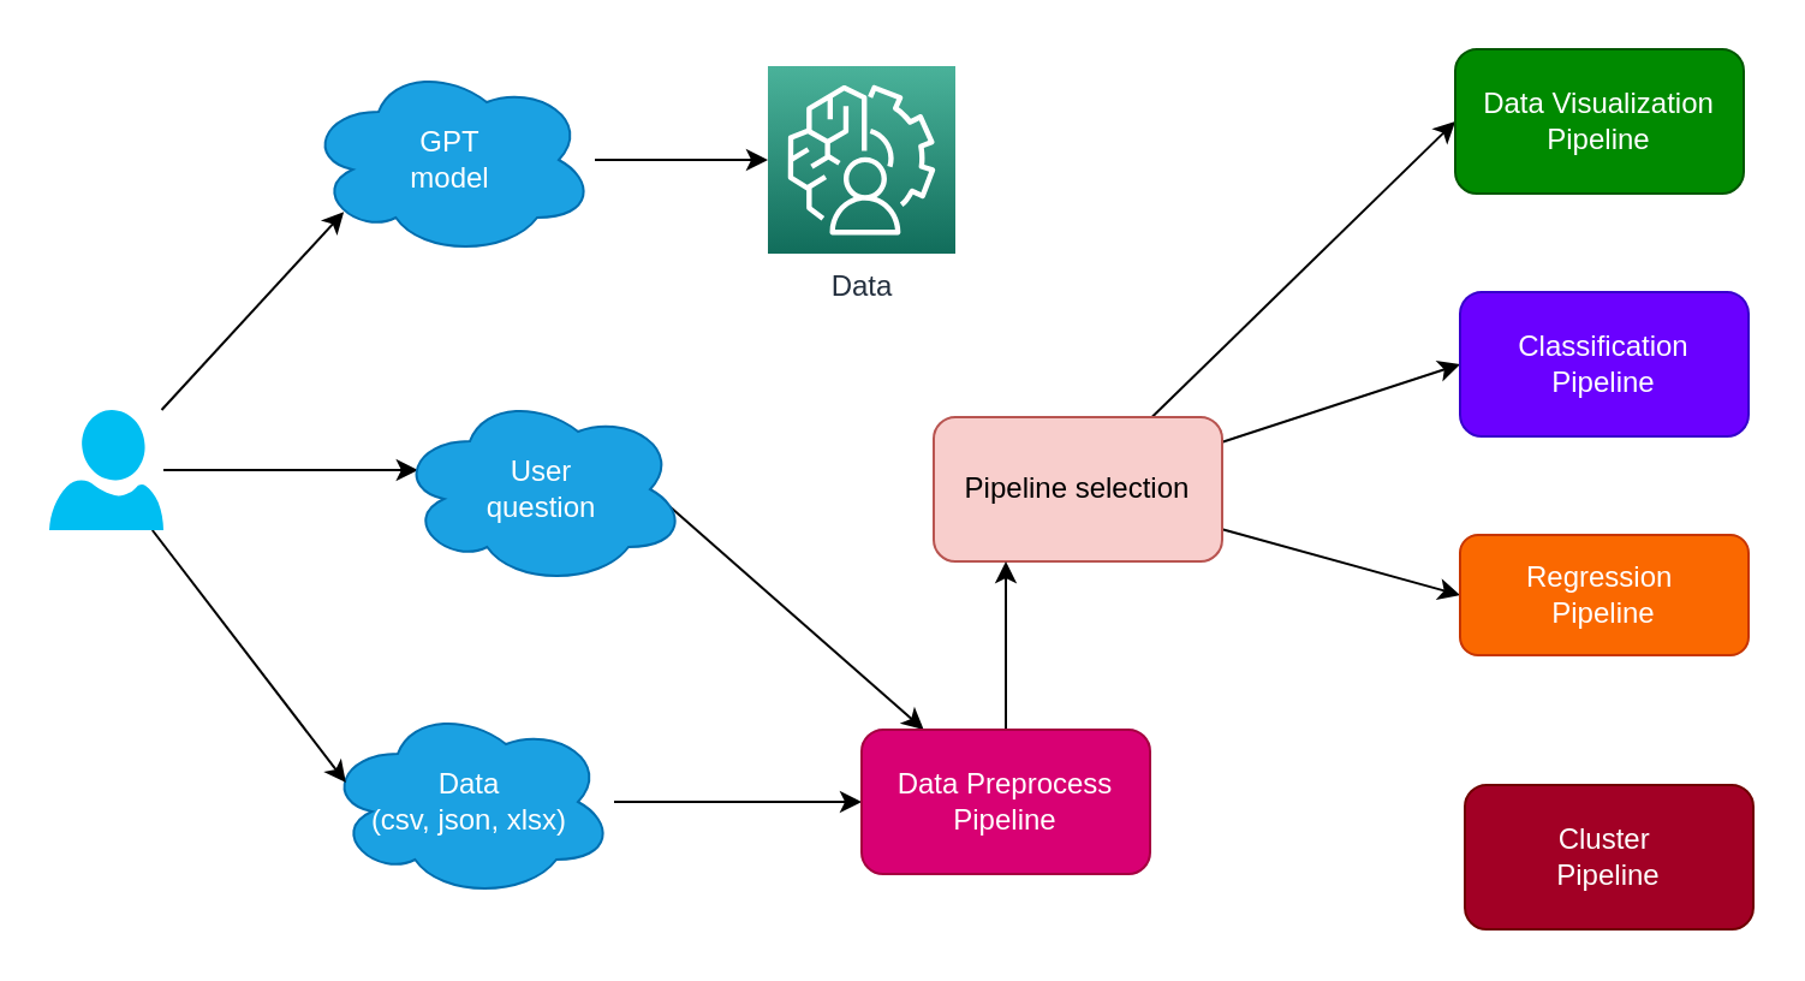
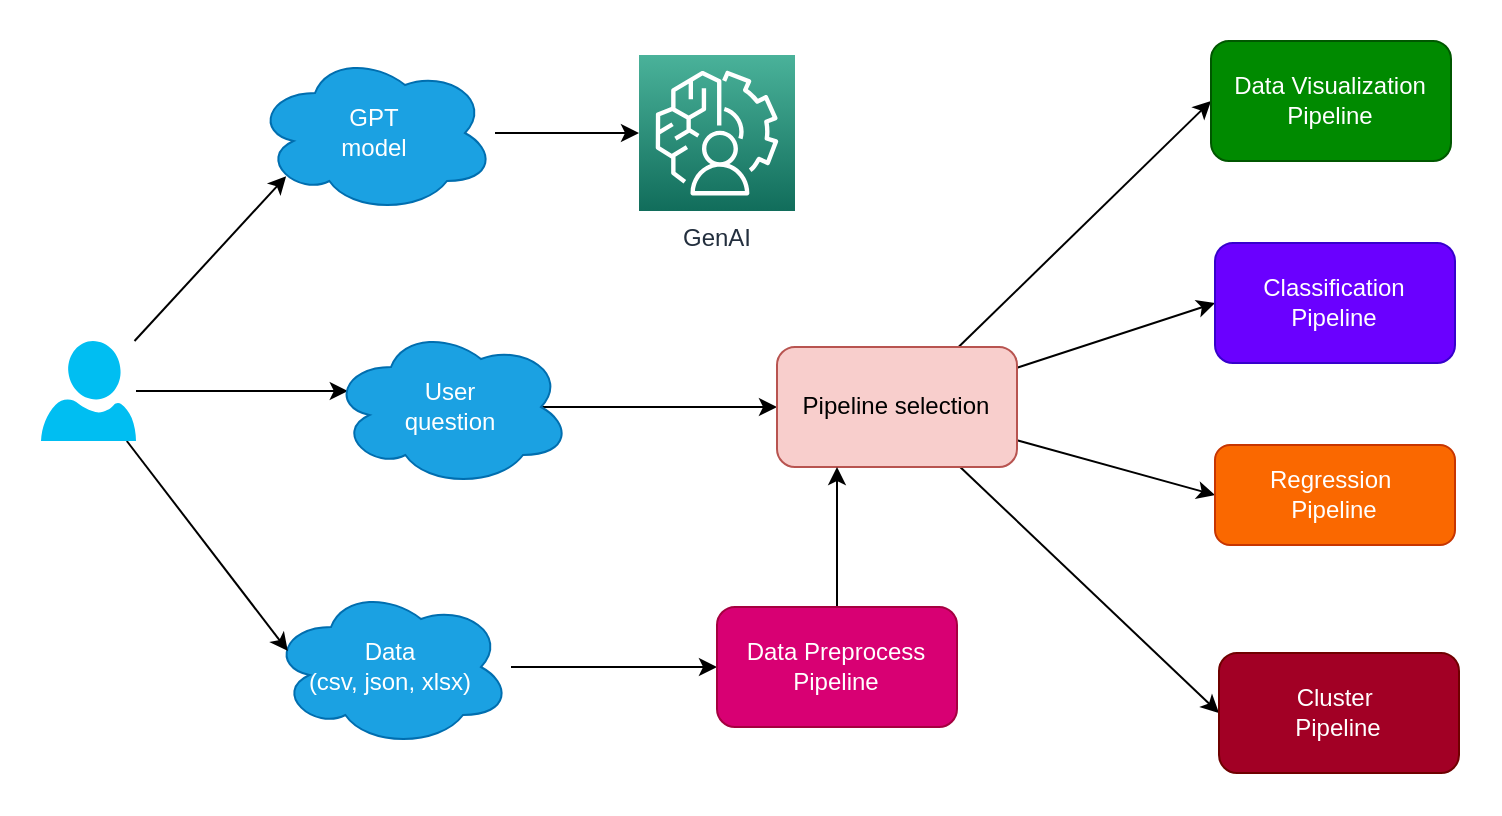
- <mxCell id="23" value="Data" style="sketch=0;points=[[0,0,0],[0.25,0,0],[0.5,0,0],[0.75,0,0],[1,0,0],[0,1,0],[0.25,1,0],[0.5,1,0],[0.75,1,0],[1,1,0],[0,0.25,0],[0,0.5,0],[0,0.75,0],[1,0.25,0],[1,0.5,0],[1,0.75,0]];outlineConnect=0;fontColor=#232F3E;gradientColor=#4AB29A;gradientDirection=north;fillColor=#116D5B;strokeColor=#ffffff;dashed=0;verticalLabelPosition=bottom;verticalAlign=top;align=center;html=1;fontSize=12;fontStyle=0;aspect=fixed;shape=mxgraph.aws4.resourceIcon;resIcon=mxgraph.aws4.augmented_ai;" parent="1" vertex="1"><mxGeometry x="319" y="27" width="78" height="78" as="geometry" /></mxCell>
+ <mxCell id="23" value="GenAI" style="sketch=0;points=[[0,0,0],[0.25,0,0],[0.5,0,0],[0.75,0,0],[1,0,0],[0,1,0],[0.25,1,0],[0.5,1,0],[0.75,1,0],[1,1,0],[0,0.25,0],[0,0.5,0],[0,0.75,0],[1,0.25,0],[1,0.5,0],[1,0.75,0]];outlineConnect=0;fontColor=#232F3E;gradientColor=#4AB29A;gradientDirection=north;fillColor=#116D5B;strokeColor=#ffffff;dashed=0;verticalLabelPosition=bottom;verticalAlign=top;align=center;html=1;fontSize=12;fontStyle=0;aspect=fixed;shape=mxgraph.aws4.resourceIcon;resIcon=mxgraph.aws4.augmented_ai;" parent="1" vertex="1"><mxGeometry x="319" y="27" width="78" height="78" as="geometry" /></mxCell>
- <mxCell id="10" style="edgeStyle=none;html=1;exitX=0.875;exitY=0.5;exitDx=0;exitDy=0;exitPerimeter=0;" parent="1" source="11" target="22" edge="1"><mxGeometry relative="1" as="geometry" /></mxCell>
+ <mxCell id="10" style="edgeStyle=none;html=1;entryX=0;entryY=0.5;entryDx=0;entryDy=0;exitX=0.875;exitY=0.5;exitDx=0;exitDy=0;exitPerimeter=0;" parent="1" source="11" target="16" edge="1"><mxGeometry relative="1" as="geometry" /></mxCell>
+ <mxCell id="15" style="edgeStyle=none;html=1;entryX=0;entryY=0.5;entryDx=0;entryDy=0;" parent="1" source="16" target="20" edge="1"><mxGeometry relative="1" as="geometry"><mxPoint x="636" y="346" as="targetPoint" /></mxGeometry></mxCell>
